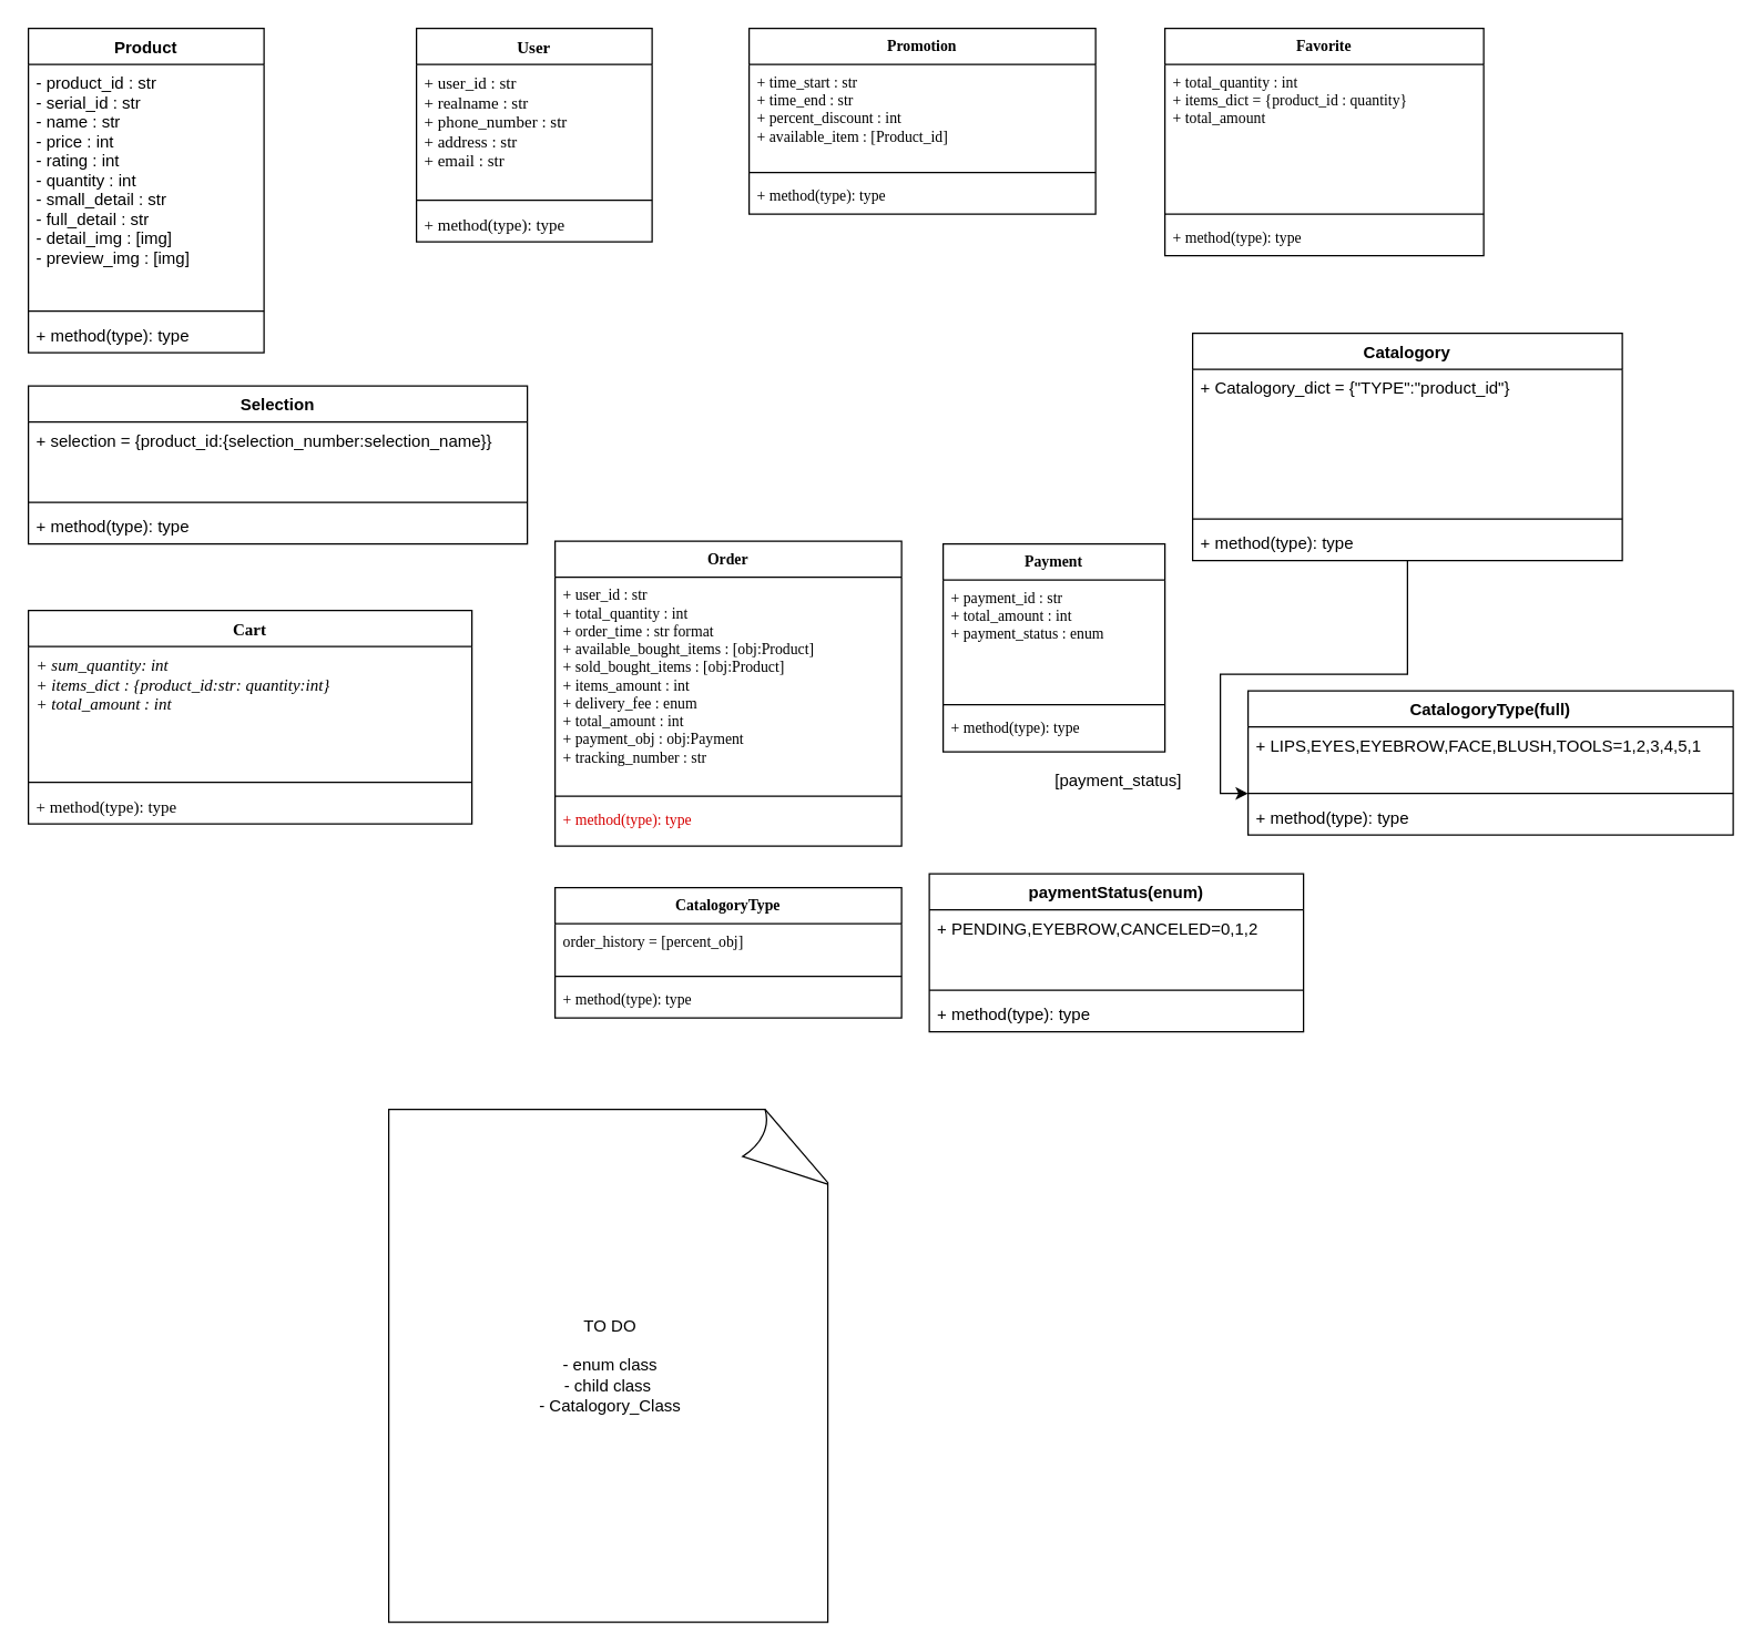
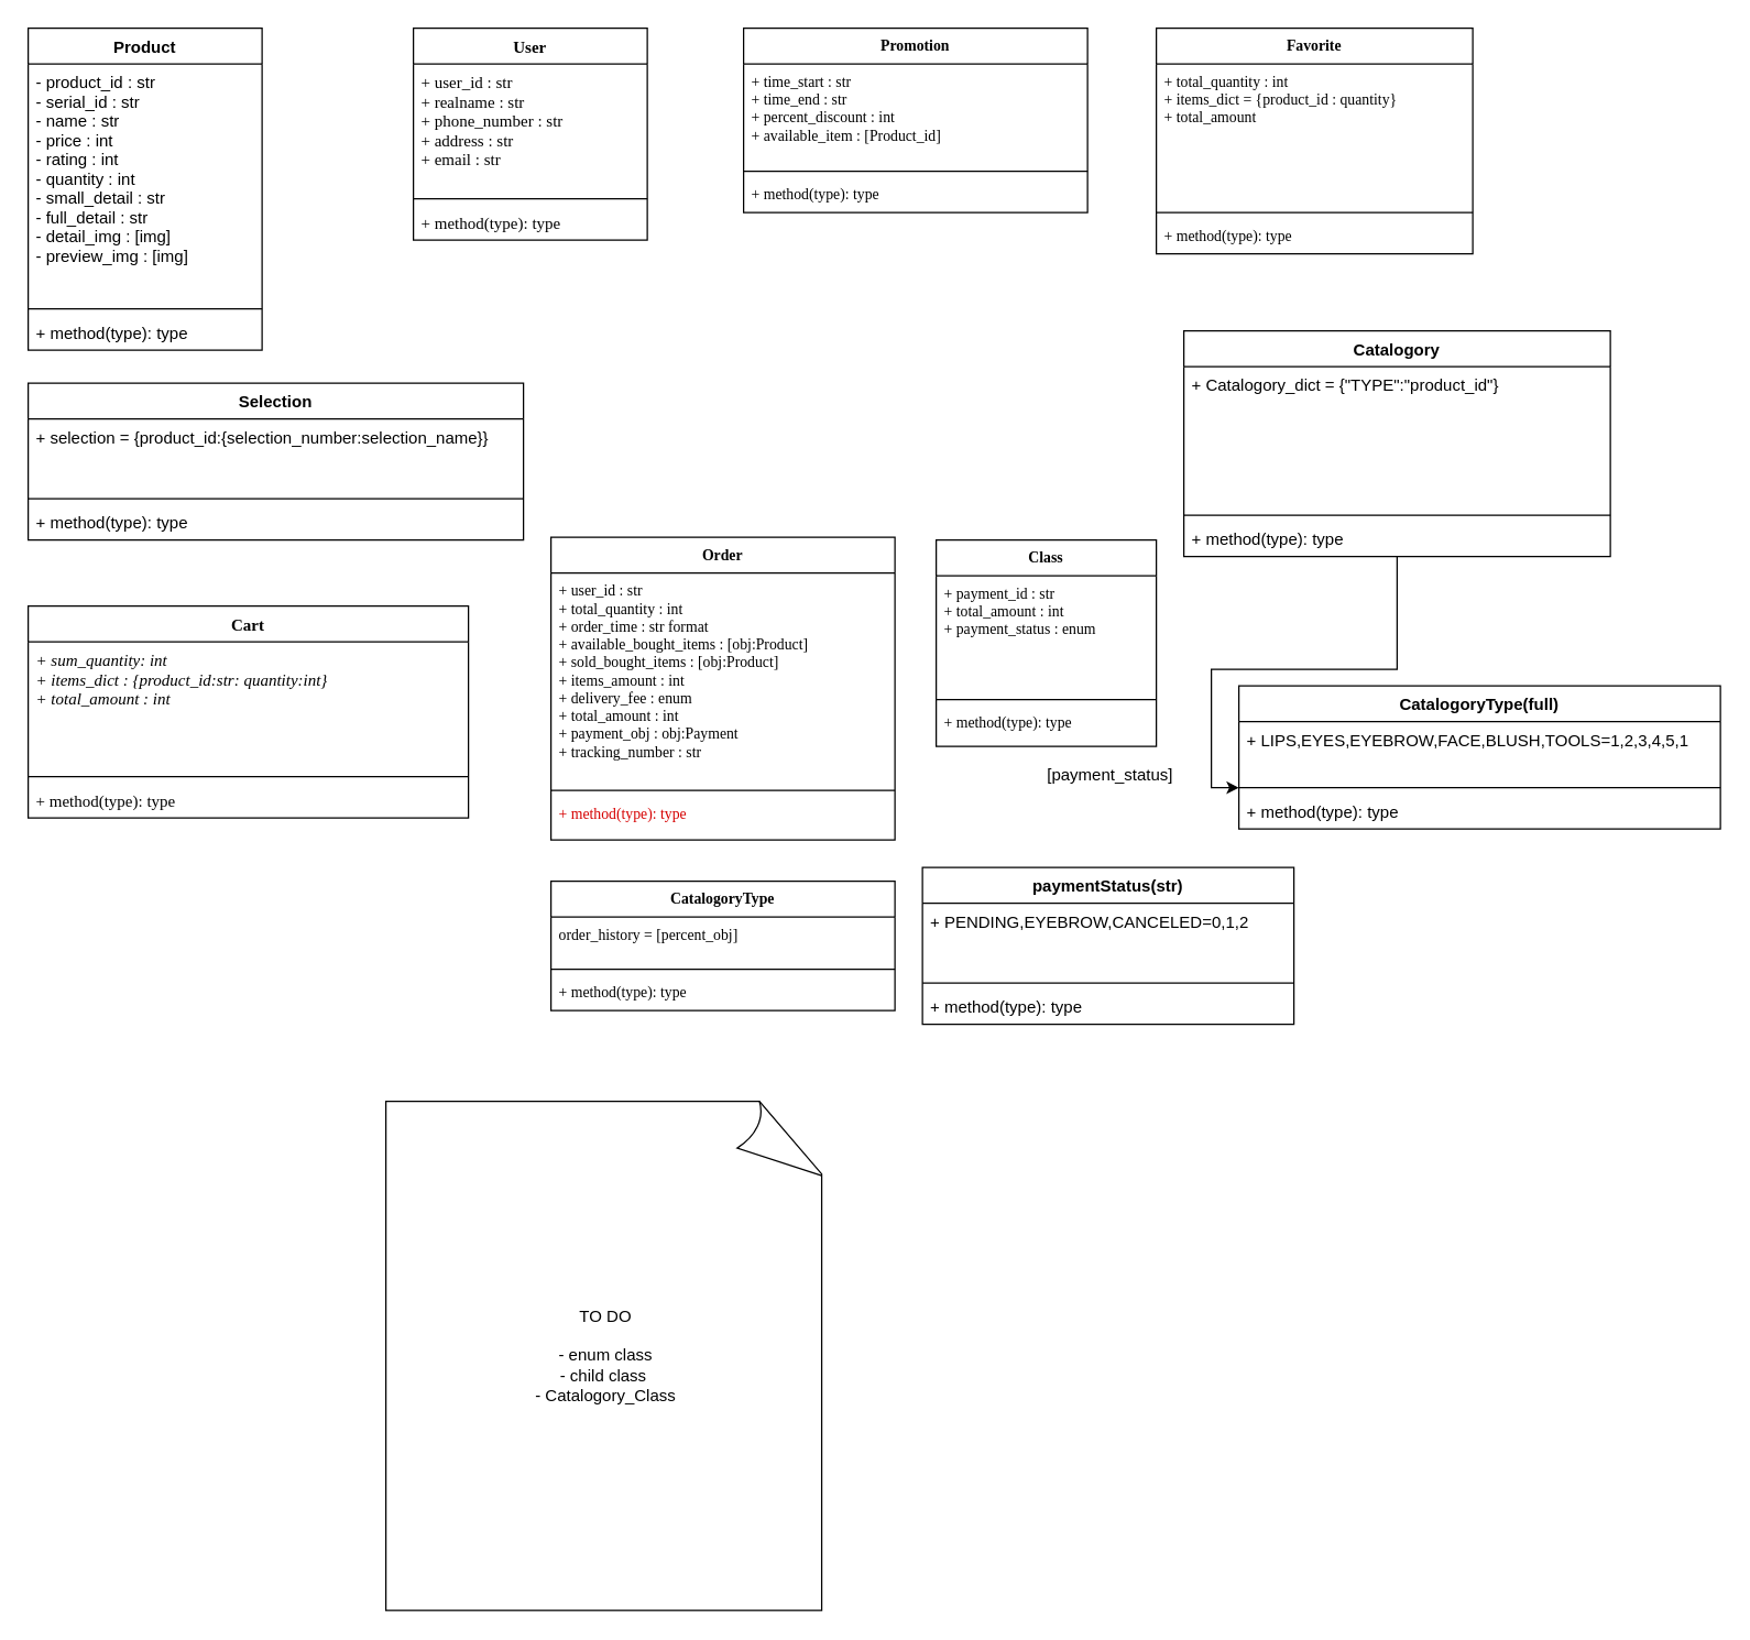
- <mxCell id="19" value="Payment" style="swimlane;fontStyle=1;align=center;verticalAlign=top;childLayout=stackLayout;horizontal=1;startSize=26;horizontalStack=0;resizeParent=1;resizeParentMax=0;resizeLast=0;collapsible=1;marginBottom=0;fontFamily=Verdana;fontSize=11;fontColor=#000000;" parent="1" vertex="1"><mxGeometry x="680" y="392" width="160" height="150" as="geometry" /></mxCell>
+ <mxCell id="19" value="Class" style="swimlane;fontStyle=1;align=center;verticalAlign=top;childLayout=stackLayout;horizontal=1;startSize=26;horizontalStack=0;resizeParent=1;resizeParentMax=0;resizeLast=0;collapsible=1;marginBottom=0;fontFamily=Verdana;fontSize=11;fontColor=#000000;" parent="1" vertex="1"><mxGeometry x="680" y="392" width="160" height="150" as="geometry" /></mxCell>
- <mxCell id="49" value="paymentStatus(enum)" style="swimlane;fontStyle=1;align=center;verticalAlign=top;childLayout=stackLayout;horizontal=1;startSize=26;horizontalStack=0;resizeParent=1;resizeParentMax=0;resizeLast=0;collapsible=1;marginBottom=0;" vertex="1" parent="1"><mxGeometry x="670" y="630" width="270" height="114" as="geometry" /></mxCell>
+ <mxCell id="49" value="paymentStatus(str)" style="swimlane;fontStyle=1;align=center;verticalAlign=top;childLayout=stackLayout;horizontal=1;startSize=26;horizontalStack=0;resizeParent=1;resizeParentMax=0;resizeLast=0;collapsible=1;marginBottom=0;" vertex="1" parent="1"><mxGeometry x="670" y="630" width="270" height="114" as="geometry" /></mxCell>
